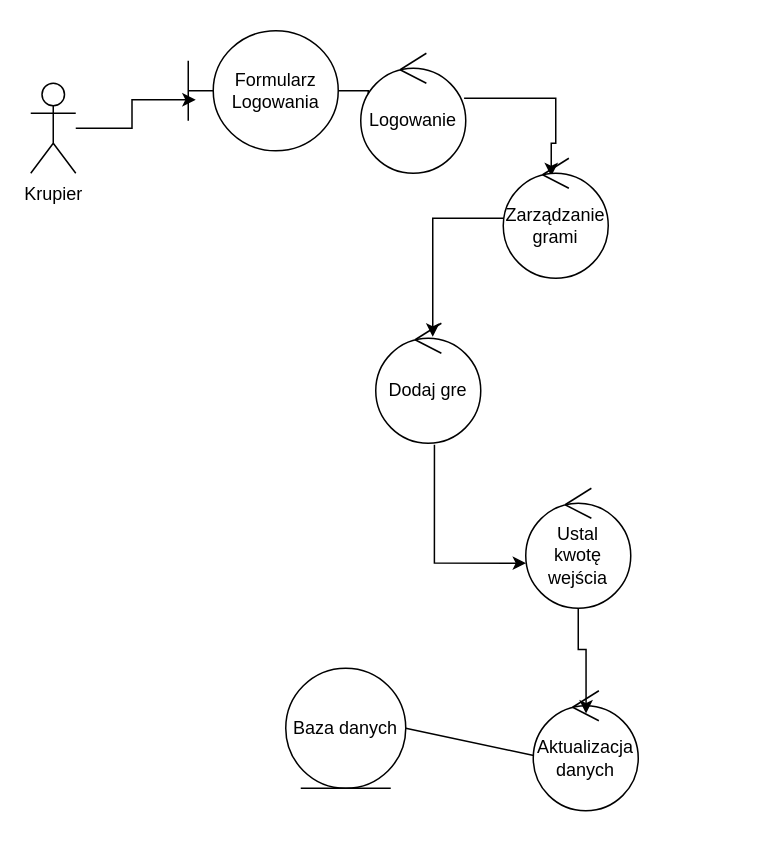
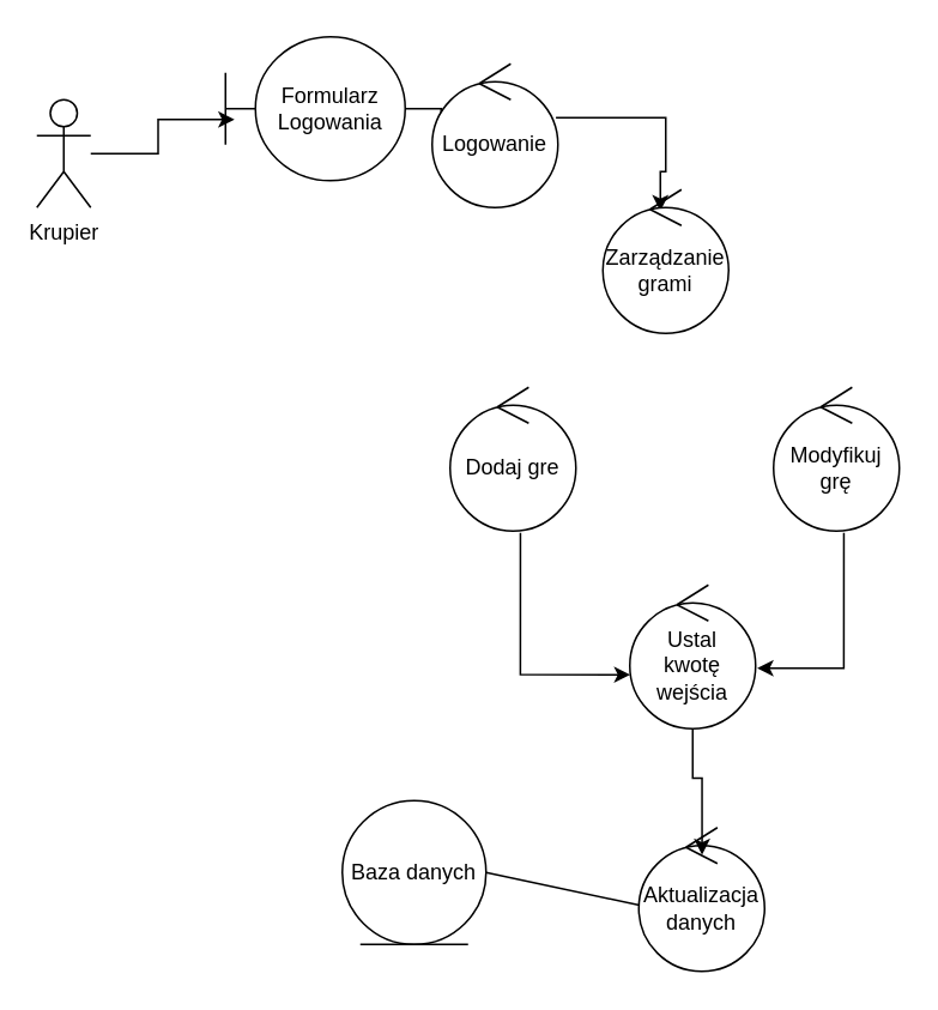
- <mxCell id="11" style="edgeStyle=orthogonalEdgeStyle;rounded=0;orthogonalLoop=1;jettySize=auto;html=1;entryX=0.543;entryY=0.113;entryDx=0;entryDy=0;entryPerimeter=0;" edge="1" parent="1" source="8" target="9"><mxGeometry relative="1" as="geometry" /></mxCell>
+ <mxCell id="10" value="Modyfikuj grę" style="ellipse;shape=umlControl;whiteSpace=wrap;html=1;" vertex="1" parent="1"><mxGeometry x="430" y="215" width="70" height="80" as="geometry" /></mxCell>
+ <mxCell id="13" style="edgeStyle=orthogonalEdgeStyle;rounded=0;orthogonalLoop=1;jettySize=auto;html=1;entryX=1.013;entryY=0.579;entryDx=0;entryDy=0;entryPerimeter=0;exitX=0.559;exitY=1.013;exitDx=0;exitDy=0;exitPerimeter=0;" edge="1" parent="1" source="10" target="12"><mxGeometry relative="1" as="geometry" /></mxCell>
